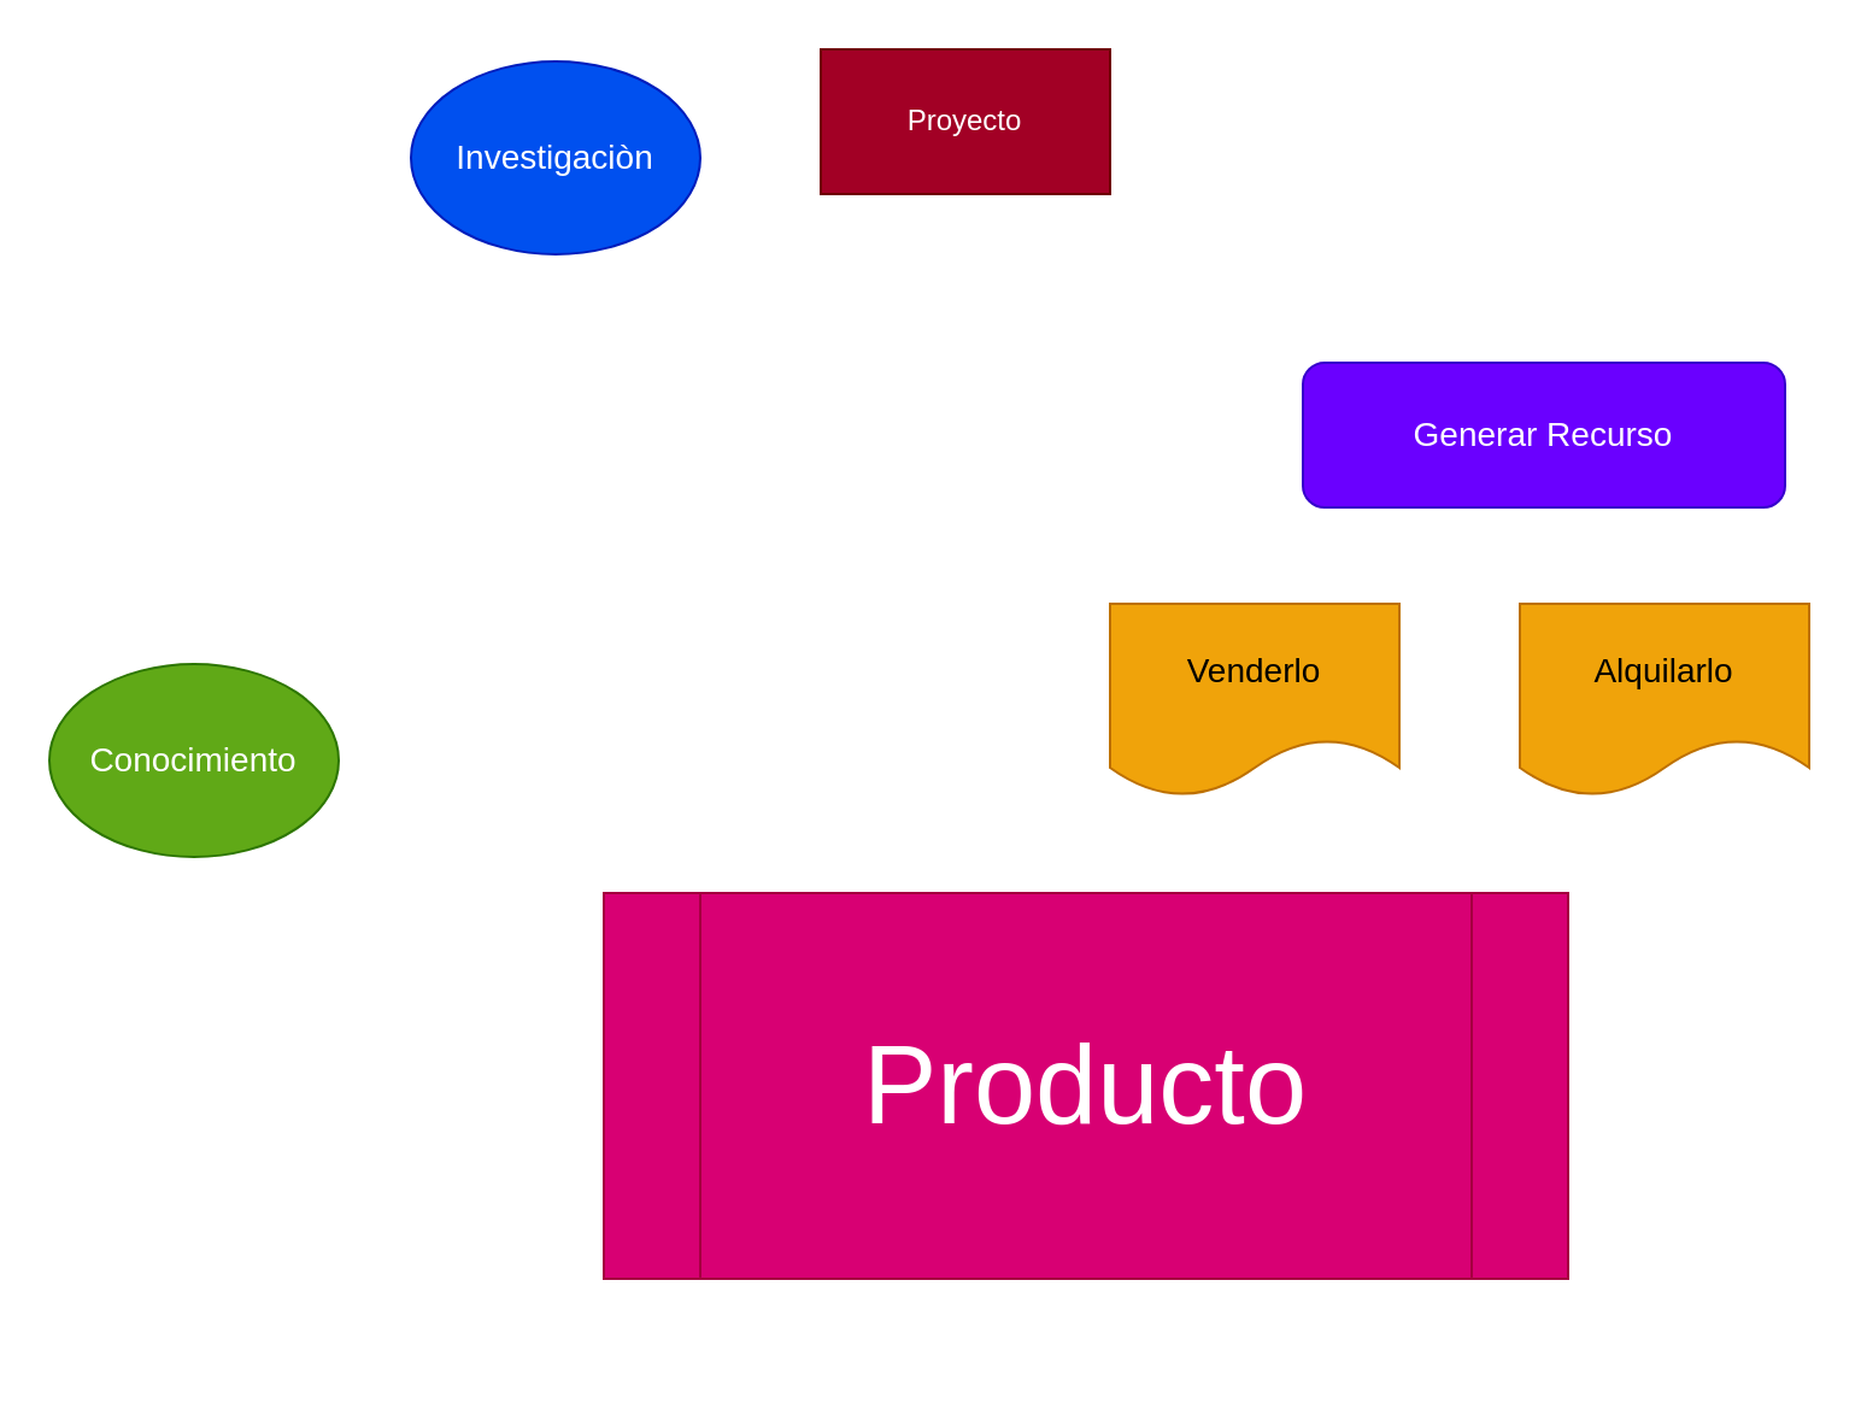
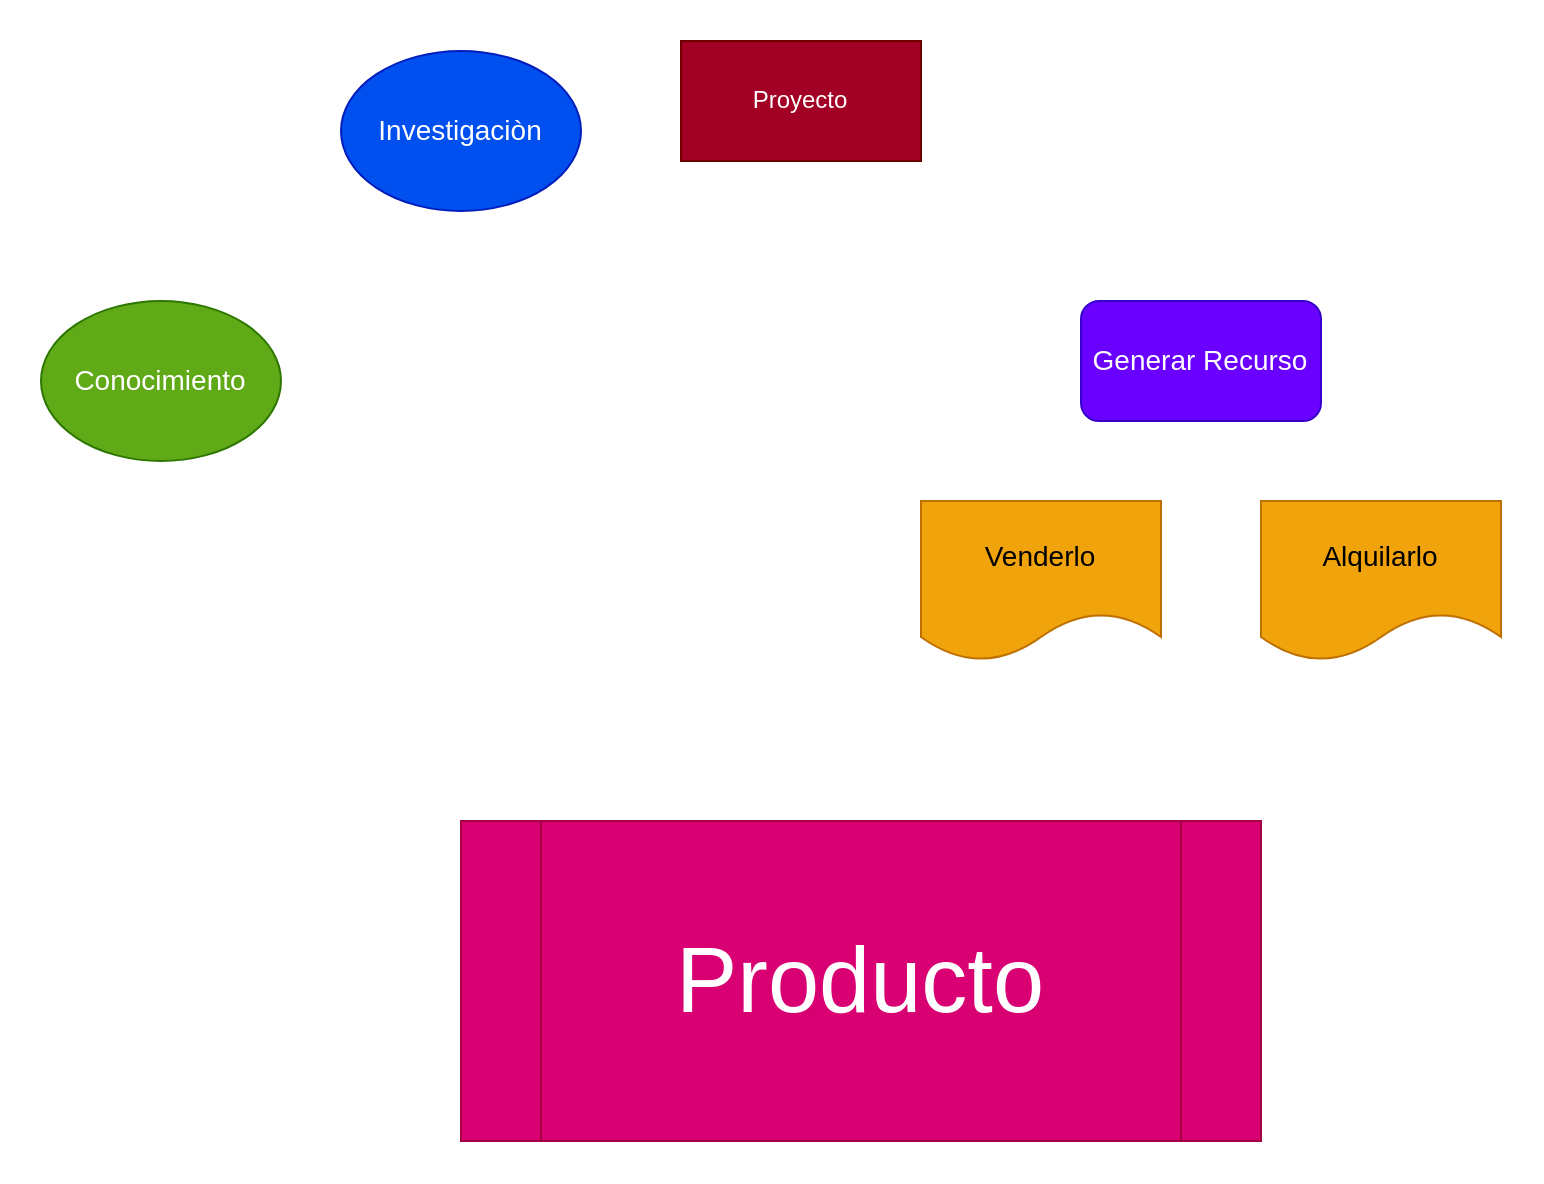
- <mxCell id="5" value="Generar Recurso" style="rounded=1;whiteSpace=wrap;html=1;fontSize=14;fillColor=#6a00ff;fontColor=#ffffff;strokeColor=#3700CC;" vertex="1" parent="1"><mxGeometry x="540" y="150" width="200" height="60" as="geometry" /></mxCell>
+ <mxCell id="5" value="Generar Recurso" style="rounded=1;whiteSpace=wrap;html=1;fontSize=14;fillColor=#6a00ff;fontColor=#ffffff;strokeColor=#3700CC;" vertex="1" parent="1"><mxGeometry x="540" y="150" width="120" height="60" as="geometry" /></mxCell>
- <mxCell id="3" value="&lt;font style=&quot;font-size: 14px;&quot;&gt;Conocimiento&lt;/font&gt;" style="ellipse;whiteSpace=wrap;html=1;fillColor=#60a917;fontColor=#ffffff;strokeColor=#2D7600;" vertex="1" parent="1"><mxGeometry x="20" y="275" width="120" height="80" as="geometry" /></mxCell>
+ <mxCell id="3" value="&lt;font style=&quot;font-size: 14px;&quot;&gt;Conocimiento&lt;/font&gt;" style="ellipse;whiteSpace=wrap;html=1;fillColor=#60a917;fontColor=#ffffff;strokeColor=#2D7600;" vertex="1" parent="1"><mxGeometry x="20" y="150" width="120" height="80" as="geometry" /></mxCell>
- <mxCell id="8" value="&lt;font style=&quot;font-size: 46px;&quot;&gt;Producto&lt;/font&gt;" style="shape=process;whiteSpace=wrap;html=1;backgroundOutline=1;fontSize=14;fillColor=#d80073;fontColor=#ffffff;strokeColor=#A50040;" vertex="1" parent="1"><mxGeometry x="250" y="370" width="400" height="160" as="geometry" /></mxCell>
+ <mxCell id="8" value="&lt;font style=&quot;font-size: 46px;&quot;&gt;Producto&lt;/font&gt;" style="shape=process;whiteSpace=wrap;html=1;backgroundOutline=1;fontSize=14;fillColor=#d80073;fontColor=#ffffff;strokeColor=#A50040;" vertex="1" parent="1"><mxGeometry x="230" y="410" width="400" height="160" as="geometry" /></mxCell>
